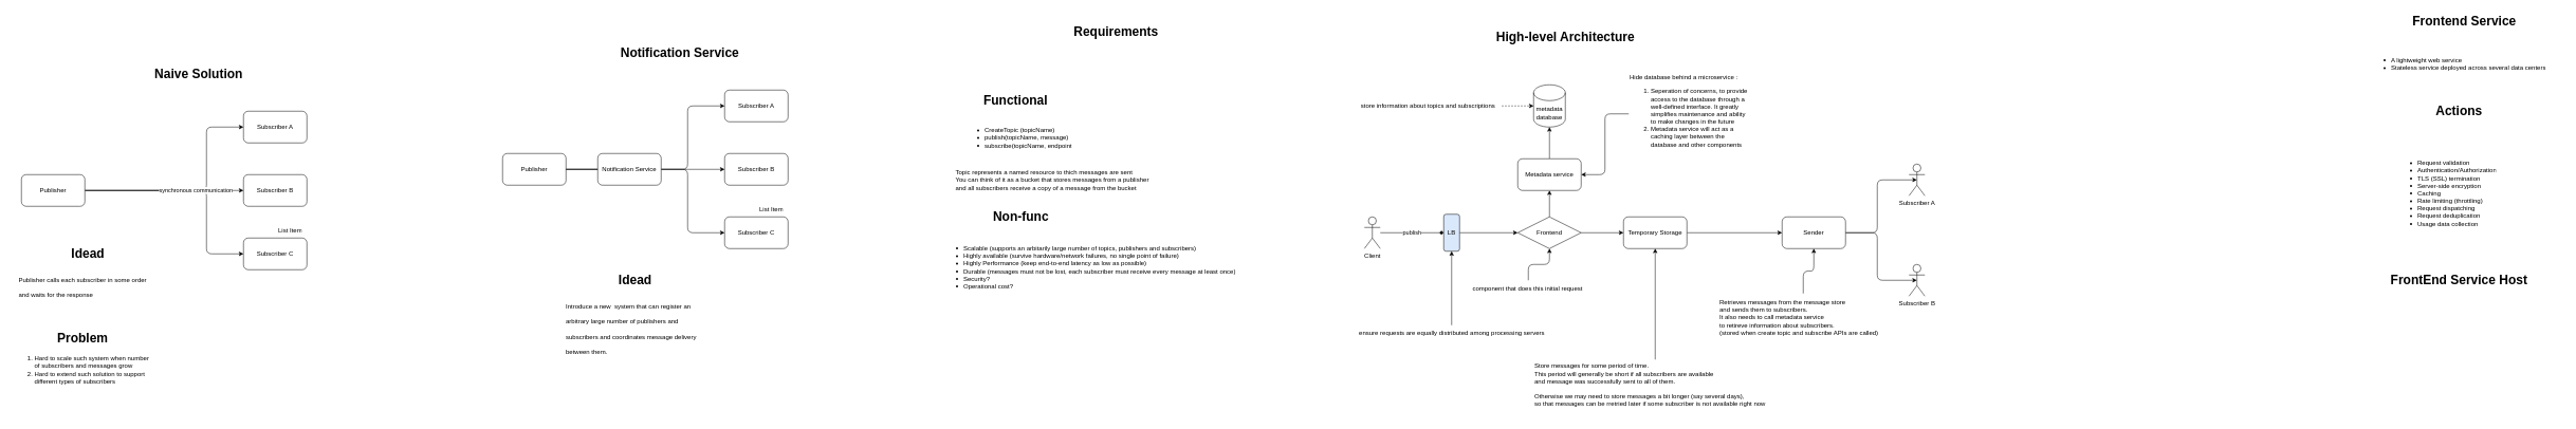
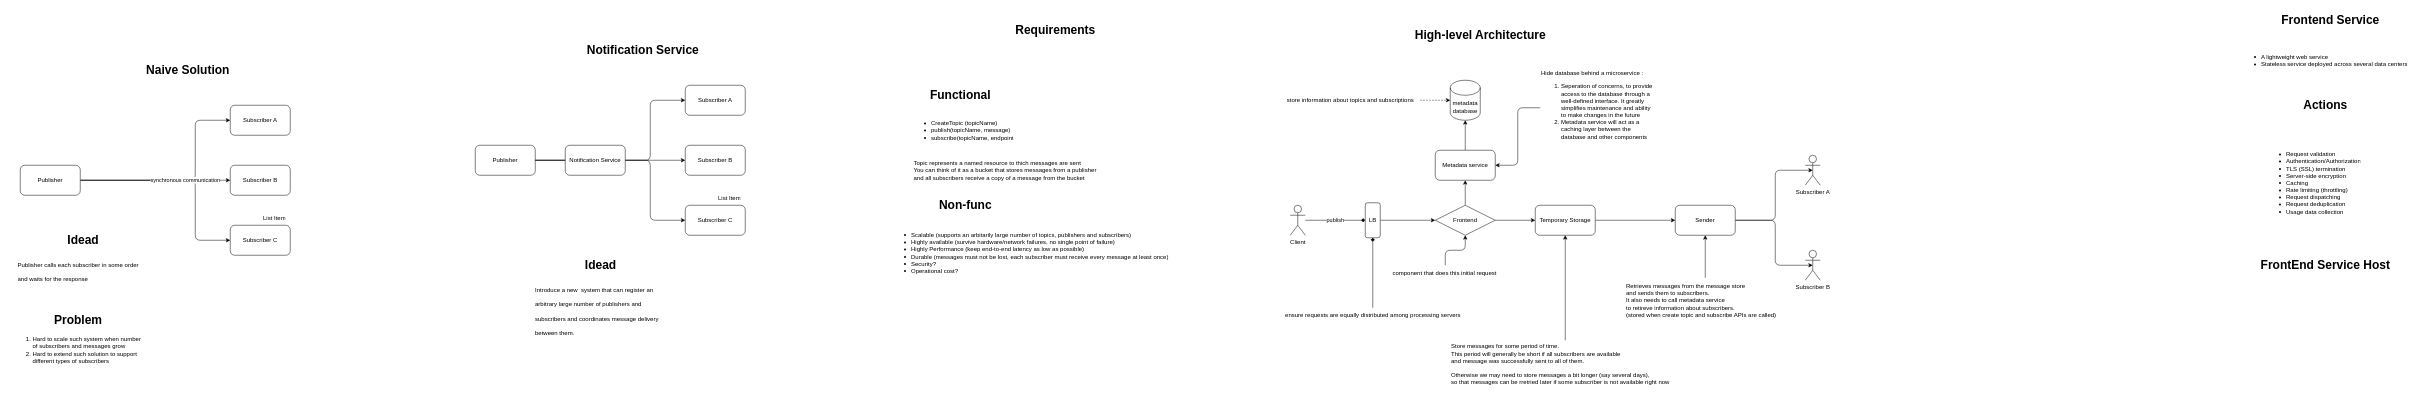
- <mxCell id="29" value="Topic represents a named resource to thich messages are sent&lt;br&gt;You can think of it as a bucket that stores messages from a publisher &lt;br&gt;&lt;div style=&quot;&quot;&gt;&lt;span style=&quot;background-color: initial;&quot;&gt;and all subscribers receive a copy of a message from the bucket&lt;/span&gt;&lt;/div&gt;" style="text;html=1;align=left;verticalAlign=middle;resizable=0;points=[];autosize=1;strokeColor=none;fillColor=none;" vertex="1" parent="1"><mxGeometry x="1805" y="310" width="390" height="60" as="geometry" /></mxCell>
+ <mxCell id="29" value="Topic represents a named resource to thich messages are sent&lt;br&gt;You can think of it as a bucket that stores messages from a publisher &lt;br&gt;&lt;div style=&quot;&quot;&gt;&lt;span style=&quot;background-color: initial;&quot;&gt;and all subscribers receive a copy of a message from the bucket&lt;/span&gt;&lt;/div&gt;" style="text;html=1;align=left;verticalAlign=middle;resizable=0;points=[];autosize=1;strokeColor=none;fillColor=none;" vertex="1" parent="1"><mxGeometry x="1825" y="310" width="390" height="60" as="geometry" /></mxCell>
- <mxCell id="36" value="LB" style="rounded=1;whiteSpace=wrap;html=1;fillColor=#dae8fc;" vertex="1" parent="1"><mxGeometry x="2730" y="405" width="30" height="70" as="geometry" /></mxCell>
+ <mxCell id="36" value="LB" style="rounded=1;whiteSpace=wrap;html=1;" vertex="1" parent="1"><mxGeometry x="2730" y="405" width="30" height="70" as="geometry" /></mxCell>
- <mxCell id="57" value="Sender" style="rounded=1;whiteSpace=wrap;html=1;" vertex="1" parent="1"><mxGeometry x="3370" y="410" width="120" height="60" as="geometry" /></mxCell>
+ <mxCell id="57" value="Sender" style="rounded=1;whiteSpace=wrap;html=1;" vertex="1" parent="1"><mxGeometry x="3350" y="410" width="120" height="60" as="geometry" /></mxCell>
- <mxCell id="40" style="edgeStyle=orthogonalEdgeStyle;html=1;entryX=0.5;entryY=1;entryDx=0;entryDy=0;" edge="1" parent="1" source="41" target="36"><mxGeometry relative="1" as="geometry" /></mxCell>
+ <mxCell id="40" style="edgeStyle=orthogonalEdgeStyle;html=1;entryX=0.5;entryY=1;entryDx=0;entryDy=0;endArrow=diamond;" edge="1" parent="1" source="41" target="36"><mxGeometry relative="1" as="geometry" /></mxCell>
